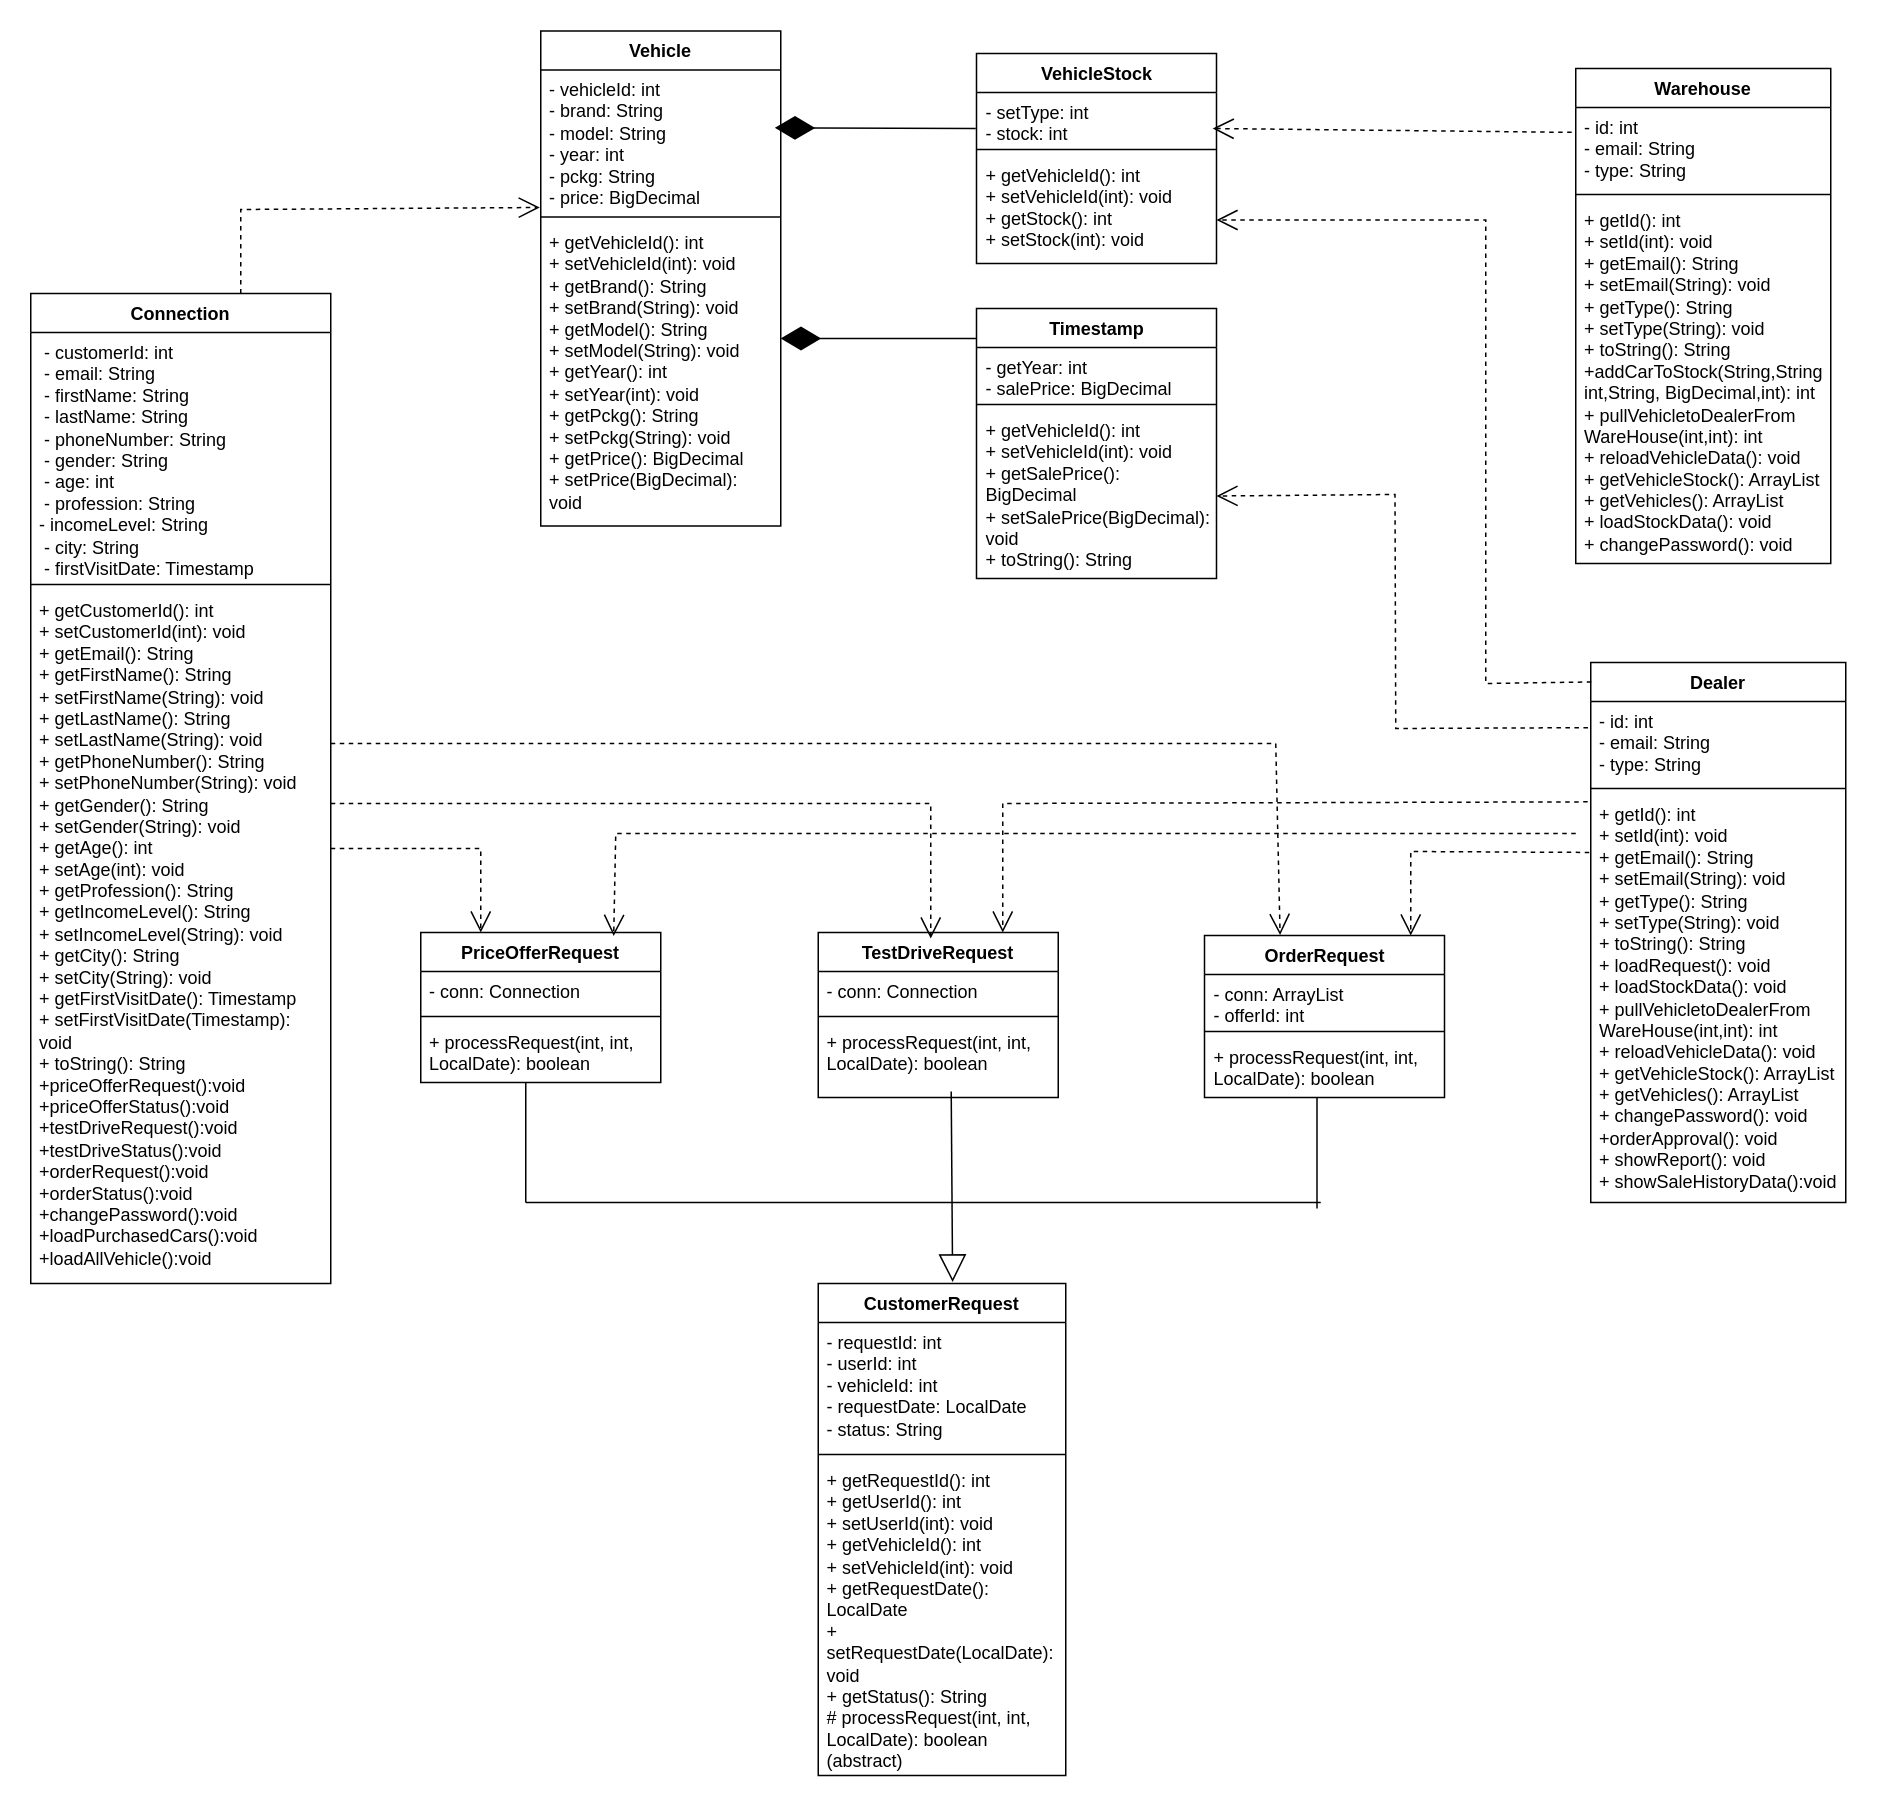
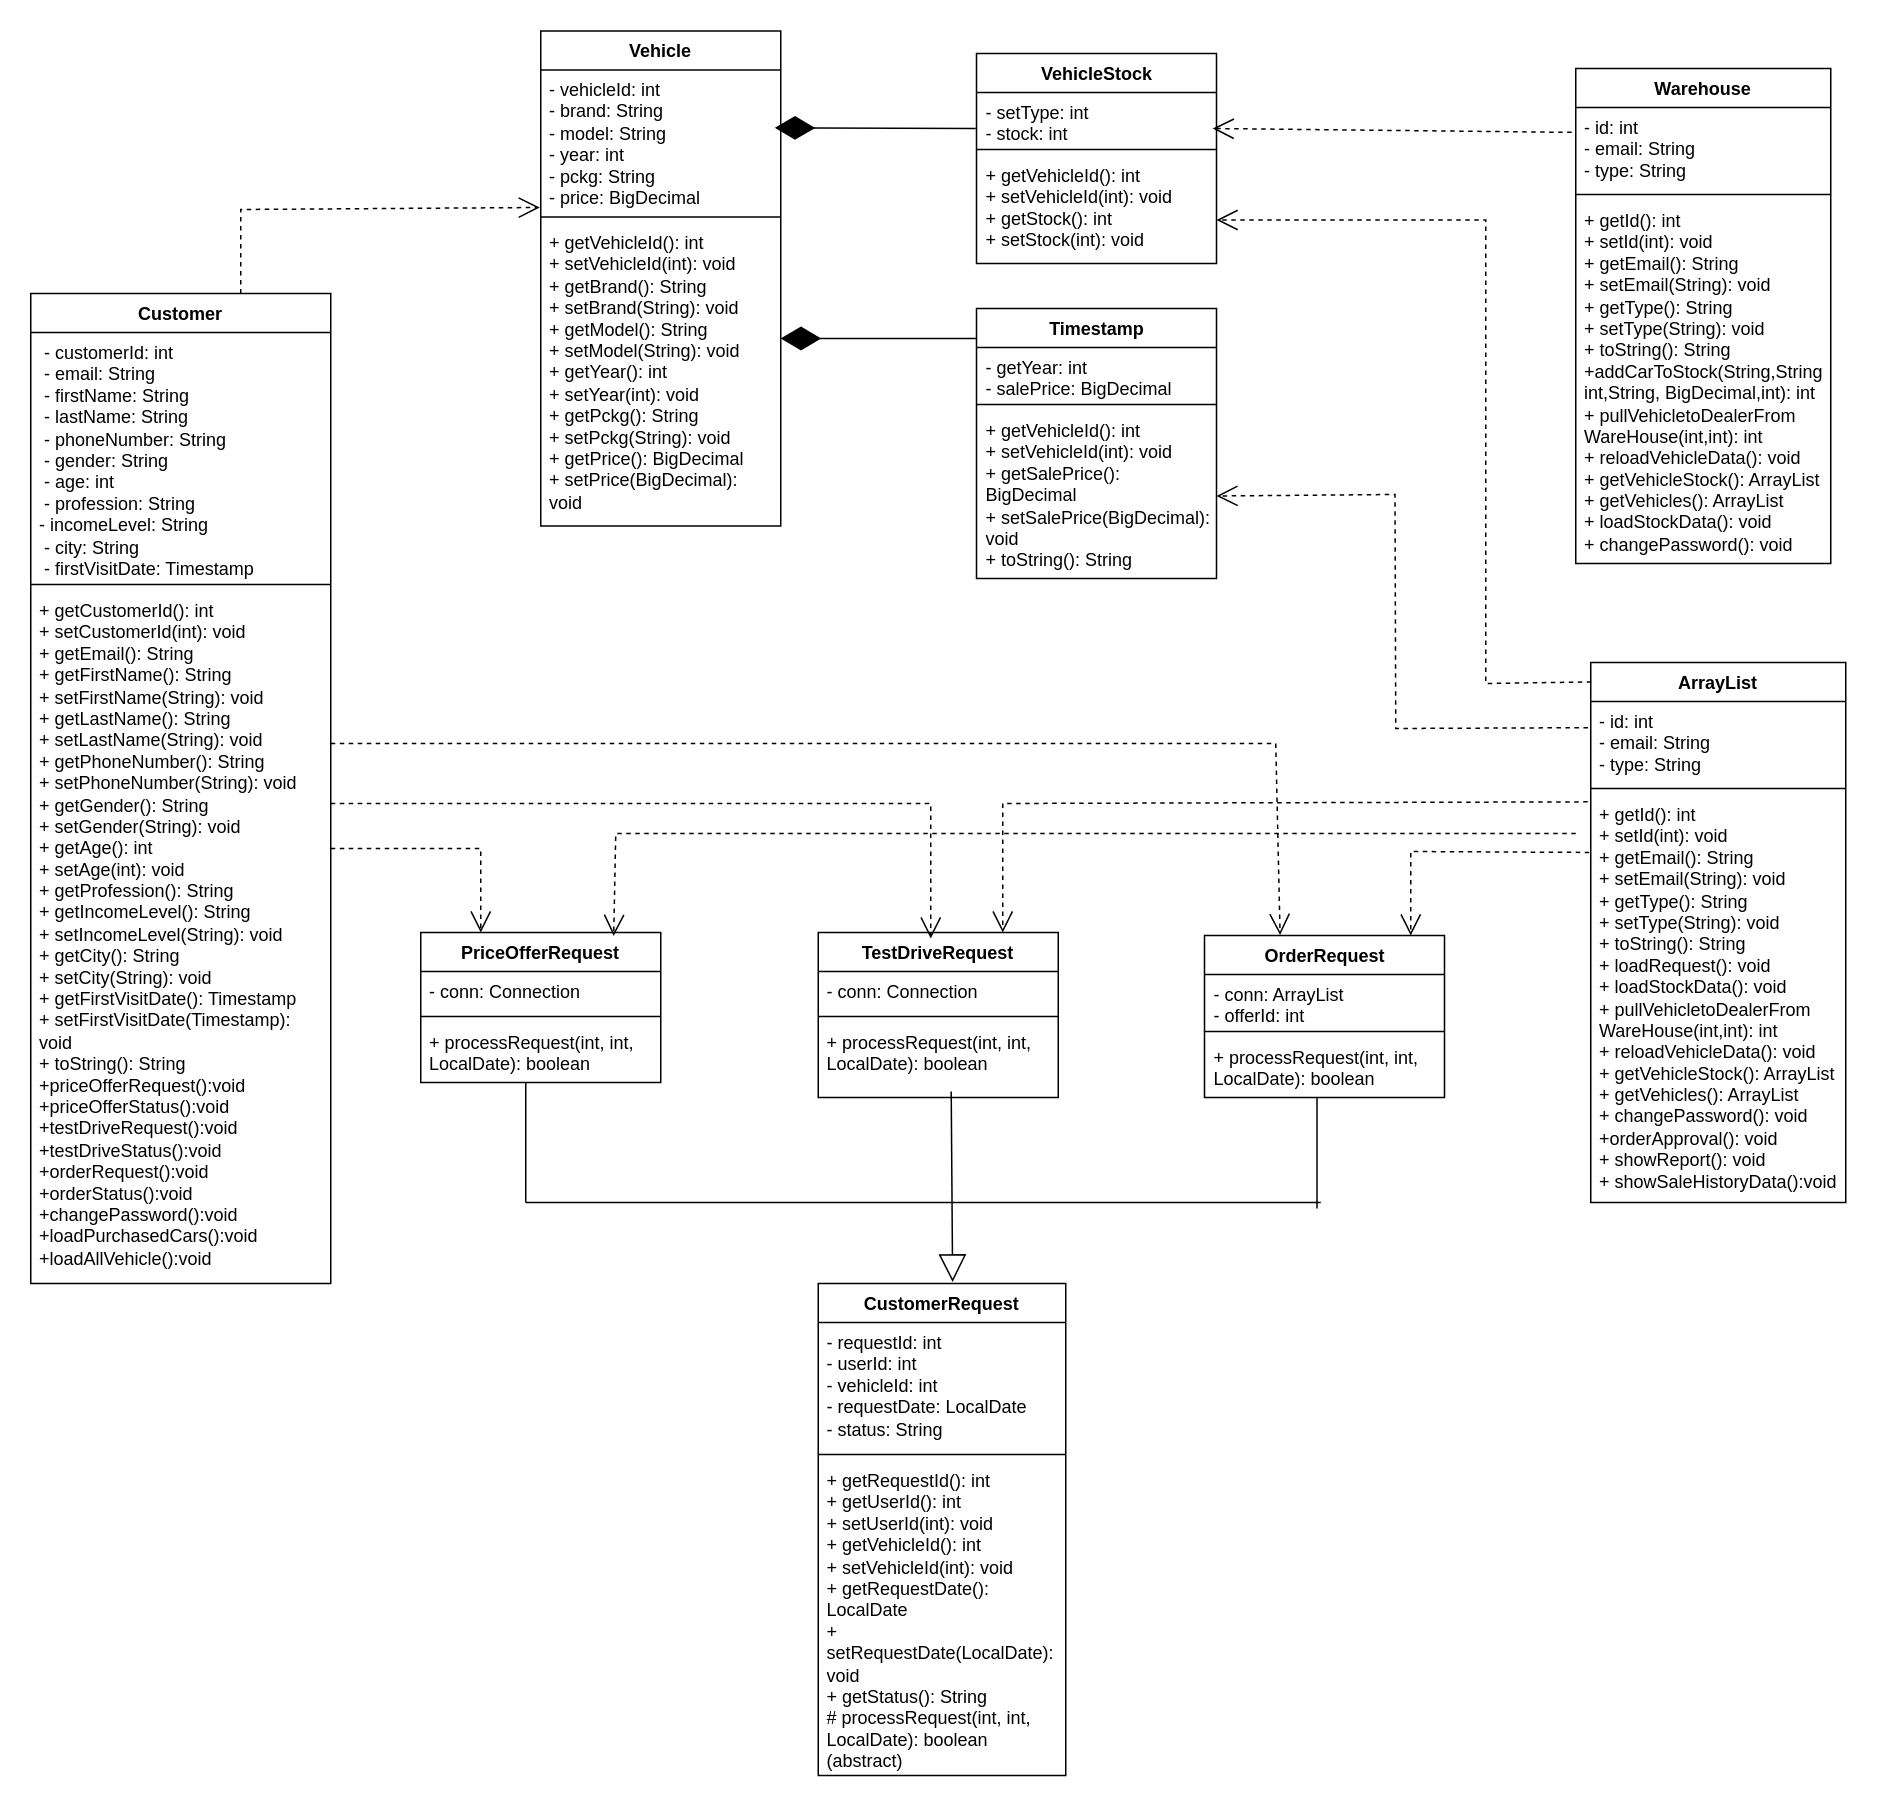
- <mxCell id="2" value="Connection" style="swimlane;fontStyle=1;align=center;verticalAlign=top;childLayout=stackLayout;horizontal=1;startSize=26;horizontalStack=0;resizeParent=1;resizeParentMax=0;resizeLast=0;collapsible=1;marginBottom=0;whiteSpace=wrap;html=1;" parent="1" vertex="1"><mxGeometry x="20" y="195" width="200" height="660" as="geometry" /></mxCell>
+ <mxCell id="2" value="Customer" style="swimlane;fontStyle=1;align=center;verticalAlign=top;childLayout=stackLayout;horizontal=1;startSize=26;horizontalStack=0;resizeParent=1;resizeParentMax=0;resizeLast=0;collapsible=1;marginBottom=0;whiteSpace=wrap;html=1;" parent="1" vertex="1"><mxGeometry x="20" y="195" width="200" height="660" as="geometry" /></mxCell>
- <mxCell id="42" value="&lt;div&gt;Dealer&lt;/div&gt;" style="swimlane;fontStyle=1;align=center;verticalAlign=top;childLayout=stackLayout;horizontal=1;startSize=26;horizontalStack=0;resizeParent=1;resizeParentMax=0;resizeLast=0;collapsible=1;marginBottom=0;whiteSpace=wrap;html=1;" parent="1" vertex="1"><mxGeometry x="1060" y="441" width="170" height="360" as="geometry" /></mxCell>
+ <mxCell id="42" value="&lt;div&gt;ArrayList&lt;/div&gt;" style="swimlane;fontStyle=1;align=center;verticalAlign=top;childLayout=stackLayout;horizontal=1;startSize=26;horizontalStack=0;resizeParent=1;resizeParentMax=0;resizeLast=0;collapsible=1;marginBottom=0;whiteSpace=wrap;html=1;" parent="1" vertex="1"><mxGeometry x="1060" y="441" width="170" height="360" as="geometry" /></mxCell>
